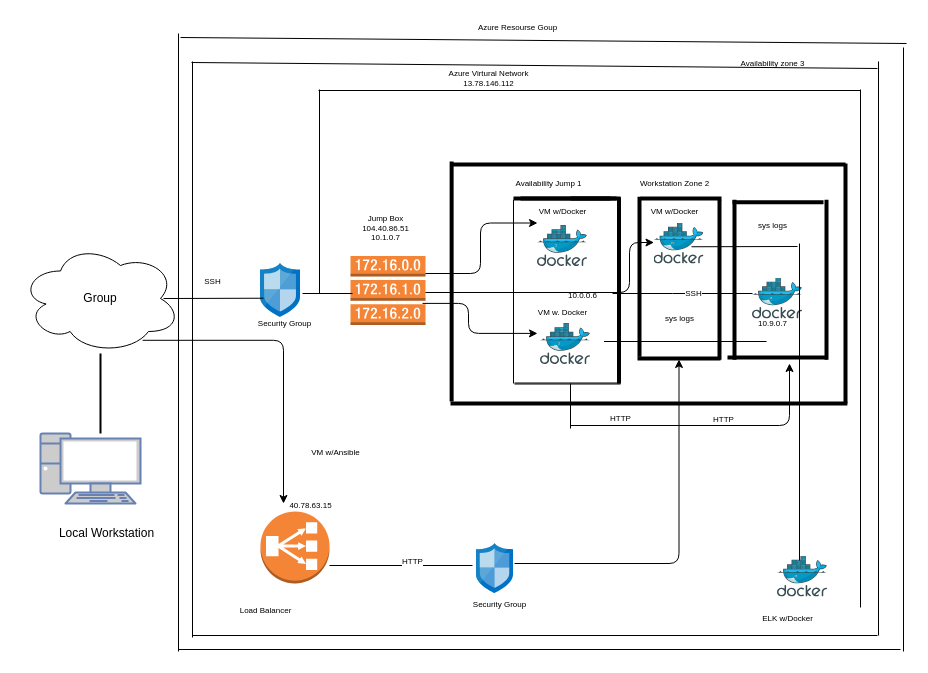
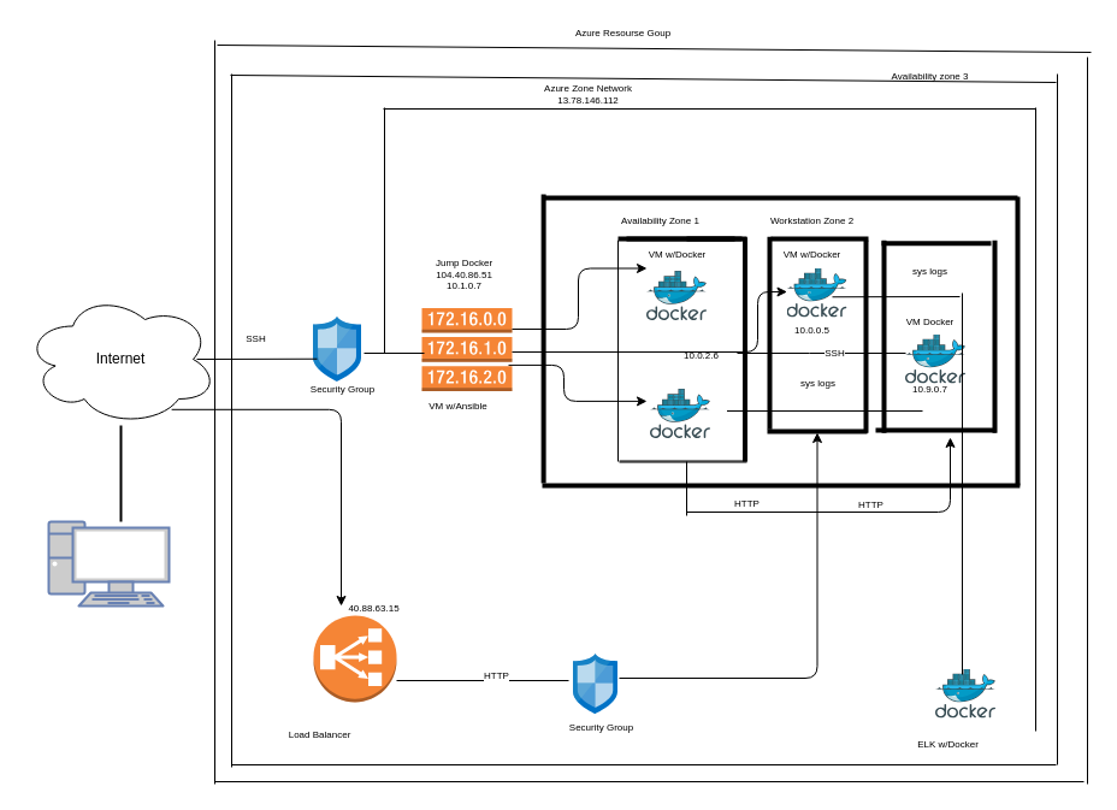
- <mxCell id="66" value="Azure Virtural Network&lt;br&gt;13.78.146.112" style="text;html=1;align=center;verticalAlign=middle;resizable=0;points=[];autosize=1;fontSize=8;" parent="1" vertex="1"><mxGeometry x="439" y="64" width="98" height="28" as="geometry" /></mxCell>
+ <mxCell id="66" value="Azure Zone Network&lt;br&gt;13.78.146.112" style="text;html=1;align=center;verticalAlign=middle;resizable=0;points=[];autosize=1;fontSize=8;" parent="1" vertex="1"><mxGeometry x="439" y="64" width="98" height="28" as="geometry" /></mxCell>
- <mxCell id="62" value="Availability Jump 1" style="text;html=1;align=center;verticalAlign=middle;resizable=0;points=[];autosize=1;fontSize=8;" parent="1" vertex="1"><mxGeometry x="506" y="176" width="84" height="14" as="geometry" /></mxCell>
+ <mxCell id="62" value="Availability Zone 1" style="text;html=1;align=center;verticalAlign=middle;resizable=0;points=[];autosize=1;fontSize=8;" parent="1" vertex="1"><mxGeometry x="506" y="176" width="84" height="14" as="geometry" /></mxCell>
- <mxCell id="60" value="Jump Box&lt;br&gt;104.40.86.51&lt;br&gt;10.1.0.7" style="text;html=1;align=center;verticalAlign=middle;resizable=0;points=[];autosize=1;fontSize=8;" parent="1" vertex="1"><mxGeometry x="350" y="206.75" width="70" height="42" as="geometry" /></mxCell>
+ <mxCell id="60" value="Jump Docker&lt;br&gt;104.40.86.51&lt;br&gt;10.1.0.7" style="text;html=1;align=center;verticalAlign=middle;resizable=0;points=[];autosize=1;fontSize=8;" parent="1" vertex="1"><mxGeometry x="350" y="206.75" width="70" height="42" as="geometry" /></mxCell>
+ <mxCell id="71" value="VM Docker" style="text;html=1;align=center;verticalAlign=middle;resizable=0;points=[];autosize=1;fontSize=8;" parent="1" vertex="1"><mxGeometry x="744" y="260" width="56" height="14" as="geometry" /></mxCell>
+ <mxCell id="77" value="10.0.0.5" style="text;html=1;align=center;verticalAlign=middle;resizable=0;points=[];autosize=1;fontSize=8;" parent="1" vertex="1"><mxGeometry x="646" y="267" width="56" height="14" as="geometry" /></mxCell>
- <mxCell id="76" value="10.0.0.6" style="text;html=1;align=center;verticalAlign=middle;resizable=0;points=[];autosize=1;fontSize=8;" parent="1" vertex="1"><mxGeometry x="554" y="288.25" width="56" height="14" as="geometry" /></mxCell>
+ <mxCell id="76" value="10.0.2.6" style="text;html=1;align=center;verticalAlign=middle;resizable=0;points=[];autosize=1;fontSize=8;" parent="1" vertex="1"><mxGeometry x="554" y="288.25" width="56" height="14" as="geometry" /></mxCell>
- <mxCell id="2" value="Group" style="ellipse;shape=cloud;whiteSpace=wrap;html=1;" parent="1" vertex="1"><mxGeometry x="20" y="243" width="160" height="110" as="geometry" /></mxCell>
+ <mxCell id="2" value="Internet" style="ellipse;shape=cloud;whiteSpace=wrap;html=1;" parent="1" vertex="1"><mxGeometry x="20" y="243" width="160" height="110" as="geometry" /></mxCell>
- <mxCell id="78" value="VM w. Docker" style="text;html=1;align=center;verticalAlign=middle;resizable=0;points=[];autosize=1;fontSize=8;" parent="1" vertex="1"><mxGeometry x="527" y="304.5" width="70" height="14" as="geometry" /></mxCell>
- <mxCell id="61" value="VM w/Ansible" style="text;html=1;align=center;verticalAlign=middle;resizable=0;points=[];autosize=1;fontSize=8;" parent="1" vertex="1"><mxGeometry x="300" y="445" width="70" height="14" as="geometry" /></mxCell>
+ <mxCell id="61" value="VM w/Ansible" style="text;html=1;align=center;verticalAlign=middle;resizable=0;points=[];autosize=1;fontSize=8;" parent="1" vertex="1"><mxGeometry x="345" y="330" width="70" height="14" as="geometry" /></mxCell>
- <mxCell id="82" value="40.78.63.15" style="text;html=1;align=center;verticalAlign=middle;resizable=0;points=[];autosize=1;fontSize=8;" parent="1" vertex="1"><mxGeometry x="275" y="498" width="70" height="14" as="geometry" /></mxCell>
+ <mxCell id="82" value="40.88.63.15" style="text;html=1;align=center;verticalAlign=middle;resizable=0;points=[];autosize=1;fontSize=8;" parent="1" vertex="1"><mxGeometry x="275" y="498" width="70" height="14" as="geometry" /></mxCell>
- <mxCell id="6" value="Local Workstation" style="text;html=1;align=center;verticalAlign=middle;resizable=0;points=[];autosize=1;fontColor=#000000;" parent="1" vertex="1"><mxGeometry x="51" y="523" width="110" height="20" as="geometry" /></mxCell>
